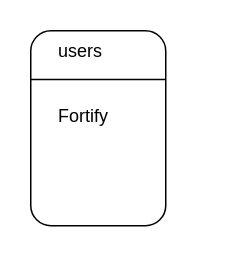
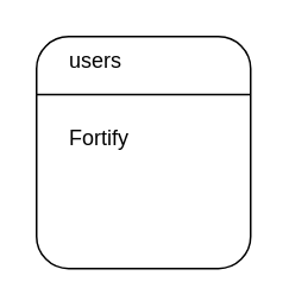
- <mxCell id="2" value="&amp;nbsp; &amp;nbsp; &amp;nbsp;users&lt;div&gt;&lt;br&gt;&lt;/div&gt;&lt;div&gt;&lt;br&gt;&lt;/div&gt;&lt;div&gt;&amp;nbsp; &amp;nbsp; &amp;nbsp;Fortify&lt;/div&gt;" style="rounded=1;whiteSpace=wrap;html=1;verticalAlign=top;align=left;strokeColor=default;" parent="1" vertex="1"><mxGeometry x="20" y="20" width="90" height="130" as="geometry" /></mxCell>
+ <mxCell id="2" value="&amp;nbsp; &amp;nbsp; &amp;nbsp;users&lt;div&gt;&lt;br&gt;&lt;/div&gt;&lt;div&gt;&lt;br&gt;&lt;/div&gt;&lt;div&gt;&amp;nbsp; &amp;nbsp; &amp;nbsp;Fortify&lt;/div&gt;" style="rounded=1;whiteSpace=wrap;html=1;verticalAlign=top;align=left;strokeColor=default;" parent="1" vertex="1"><mxGeometry x="20" y="20" width="120" height="130" as="geometry" /></mxCell>
